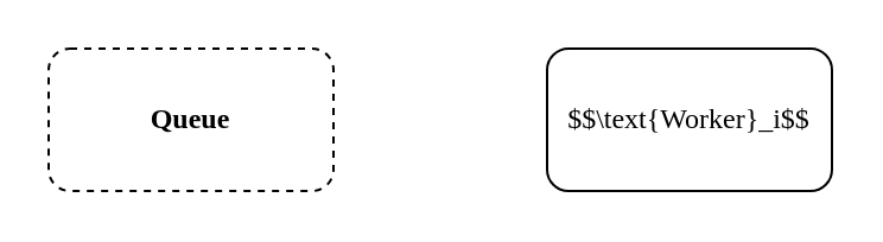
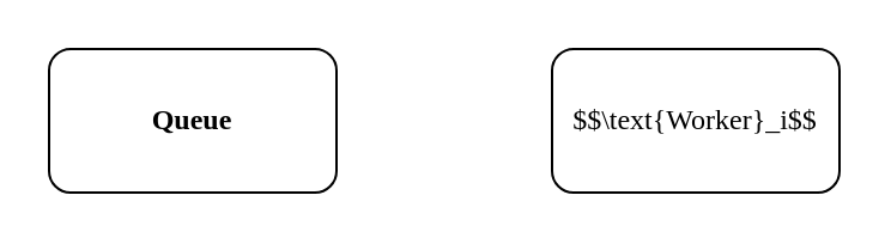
- <mxCell id="2" value="Queue" style="rounded=1;whiteSpace=wrap;html=1;fontFamily=Times New Roman;fontStyle=1;dashed=1;" parent="1" vertex="1"><mxGeometry x="20" y="20" width="120" height="60" as="geometry" /></mxCell>
+ <mxCell id="2" value="Queue" style="rounded=1;whiteSpace=wrap;html=1;fontFamily=Times New Roman;fontStyle=1" parent="1" vertex="1"><mxGeometry x="20" y="20" width="120" height="60" as="geometry" /></mxCell>
